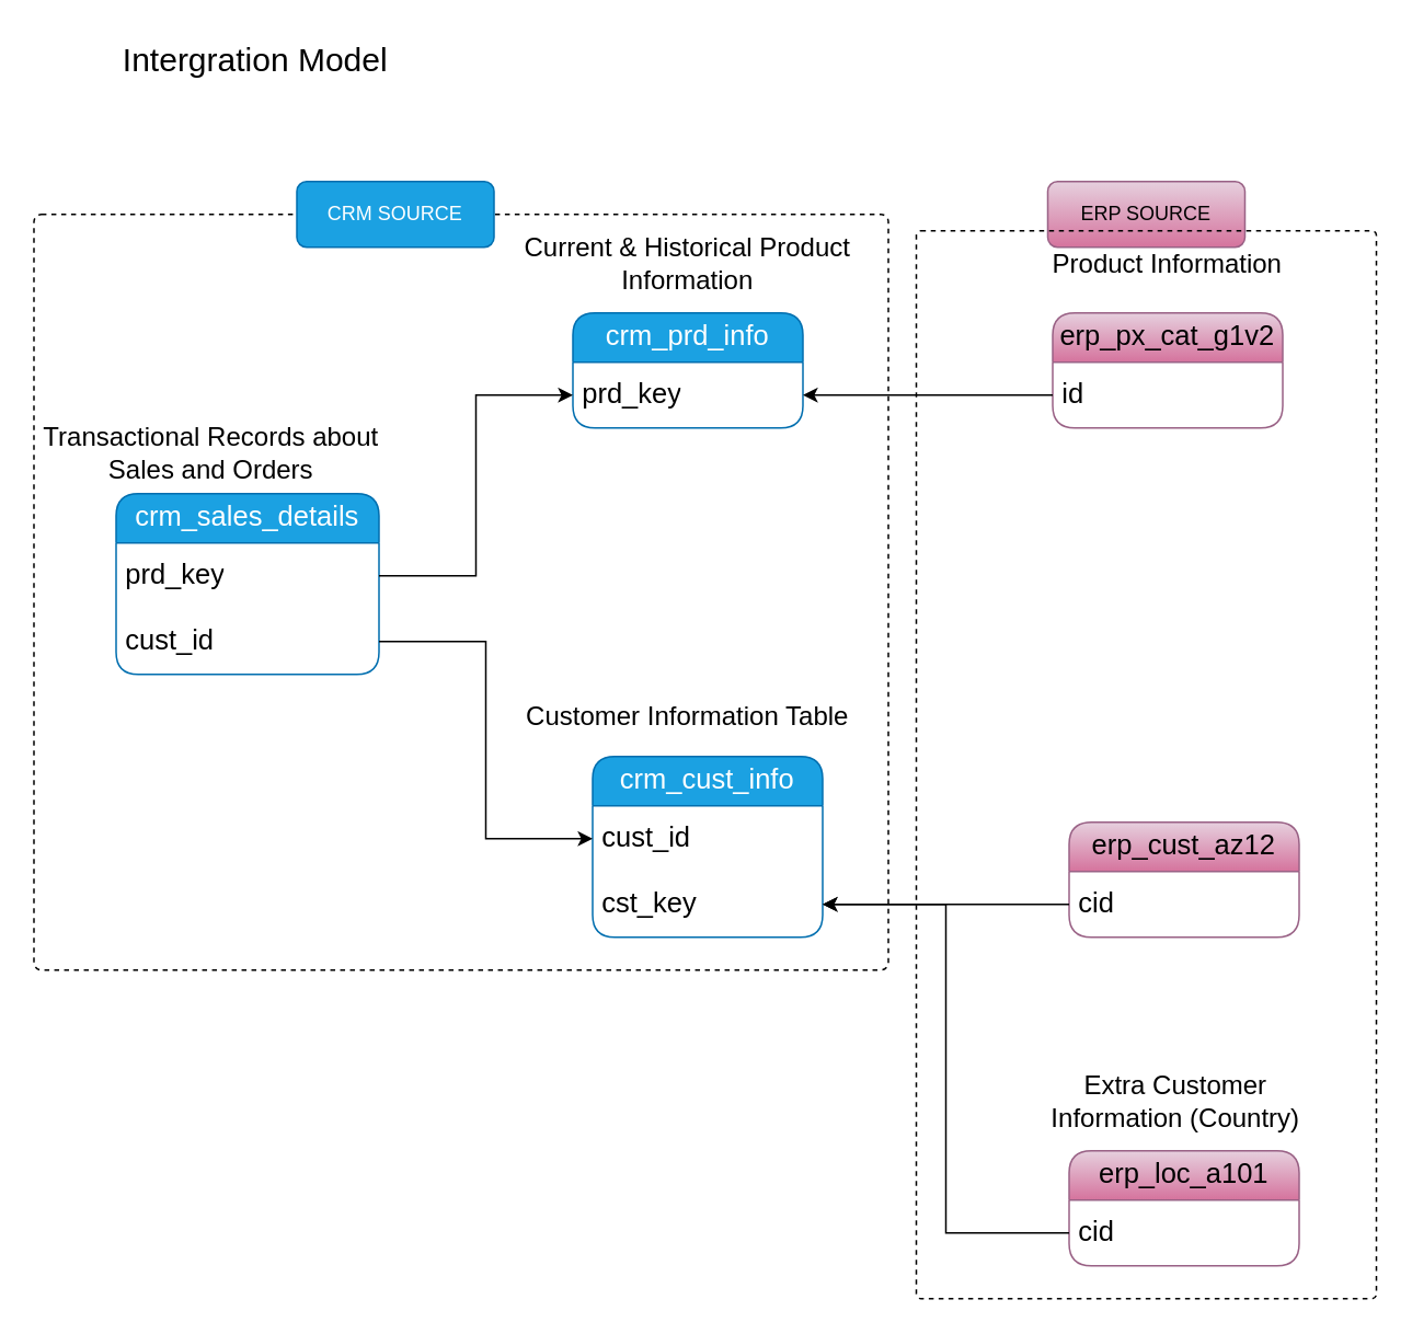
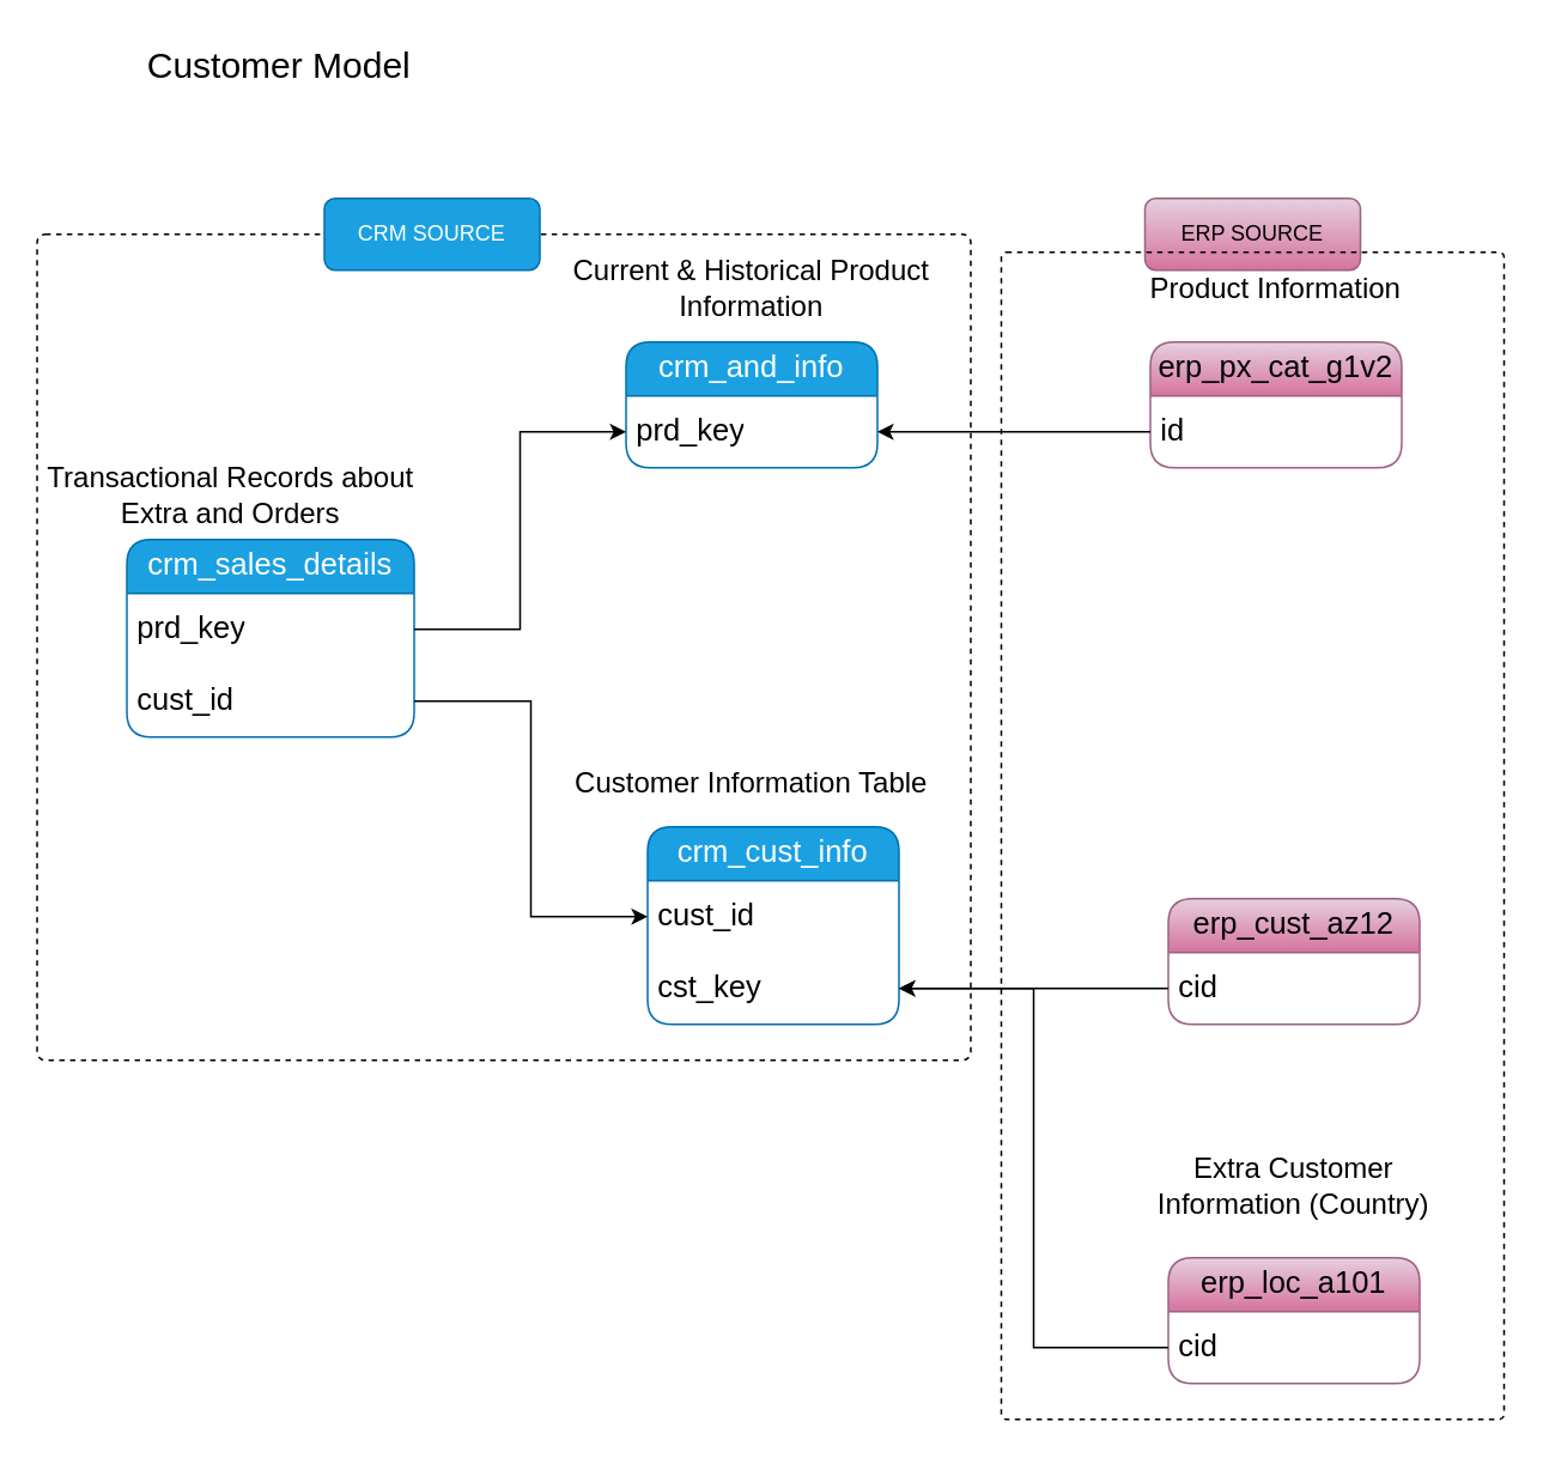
- <mxCell id="2" value="&lt;font style=&quot;font-size: 20px;&quot;&gt;Intergration Model&lt;/font&gt;" style="text;html=1;align=center;verticalAlign=middle;whiteSpace=wrap;rounded=0;" vertex="1" parent="1"><mxGeometry x="60" y="20" width="190" height="30" as="geometry" /></mxCell>
+ <mxCell id="2" value="&lt;font style=&quot;font-size: 20px;&quot;&gt;Customer Model&lt;/font&gt;" style="text;html=1;align=center;verticalAlign=middle;whiteSpace=wrap;rounded=0;" vertex="1" parent="1"><mxGeometry x="60" y="20" width="190" height="30" as="geometry" /></mxCell>
- <mxCell id="7" value="crm_prd_info" style="swimlane;fontStyle=0;childLayout=stackLayout;horizontal=1;startSize=30;horizontalStack=0;resizeParent=1;resizeParentMax=0;resizeLast=0;collapsible=1;marginBottom=0;whiteSpace=wrap;html=1;rounded=1;fillColor=#1ba1e2;fontColor=#ffffff;strokeColor=#006EAF;fontSize=17;" vertex="1" parent="1"><mxGeometry x="348" y="190" width="140" height="70" as="geometry" /></mxCell>
+ <mxCell id="7" value="crm_and_info" style="swimlane;fontStyle=0;childLayout=stackLayout;horizontal=1;startSize=30;horizontalStack=0;resizeParent=1;resizeParentMax=0;resizeLast=0;collapsible=1;marginBottom=0;whiteSpace=wrap;html=1;rounded=1;fillColor=#1ba1e2;fontColor=#ffffff;strokeColor=#006EAF;fontSize=17;" vertex="1" parent="1"><mxGeometry x="348" y="190" width="140" height="70" as="geometry" /></mxCell>
- <mxCell id="13" value="&lt;span style=&quot;font-size: 16px;&quot;&gt;Transactional Records about Sales and Orders&lt;/span&gt;" style="text;html=1;align=center;verticalAlign=middle;whiteSpace=wrap;rounded=0;" vertex="1" parent="1"><mxGeometry x="20" y="260" width="216" height="30" as="geometry" /></mxCell>
+ <mxCell id="13" value="&lt;span style=&quot;font-size: 16px;&quot;&gt;Transactional Records about Extra and Orders&lt;/span&gt;" style="text;html=1;align=center;verticalAlign=middle;whiteSpace=wrap;rounded=0;" vertex="1" parent="1"><mxGeometry x="20" y="260" width="216" height="30" as="geometry" /></mxCell>
- <mxCell id="21" value="&lt;font style=&quot;font-size: 16px;&quot;&gt;Extra Customer Information (Country)&lt;/font&gt;" style="text;html=1;align=center;verticalAlign=middle;whiteSpace=wrap;rounded=0;" vertex="1" parent="1"><mxGeometry x="625" y="650" width="180" height="40" as="geometry" /></mxCell>
+ <mxCell id="21" value="&lt;font style=&quot;font-size: 16px;&quot;&gt;Extra Customer Information (Country)&lt;/font&gt;" style="text;html=1;align=center;verticalAlign=middle;whiteSpace=wrap;rounded=0;" vertex="1" parent="1"><mxGeometry x="630" y="640" width="180" height="40" as="geometry" /></mxCell>
